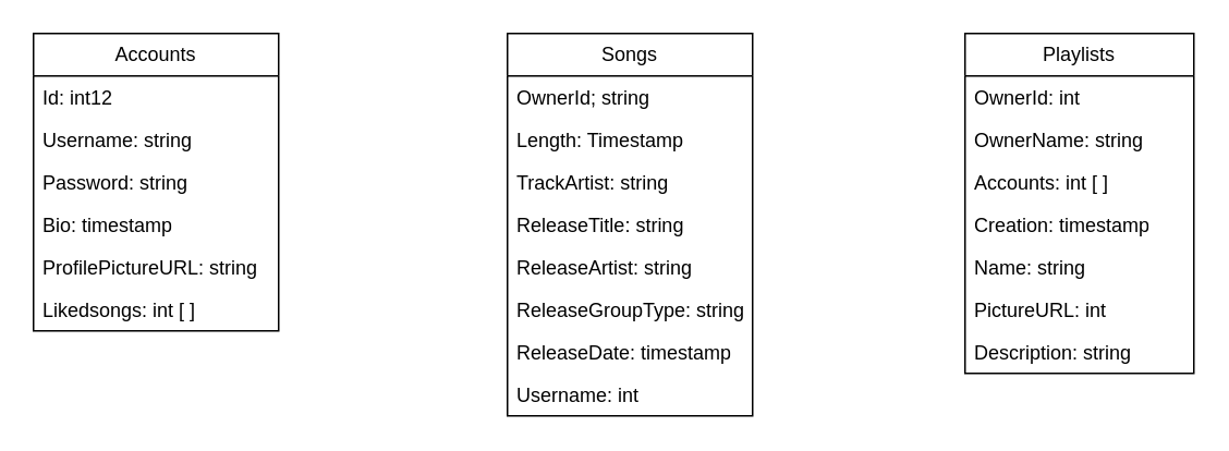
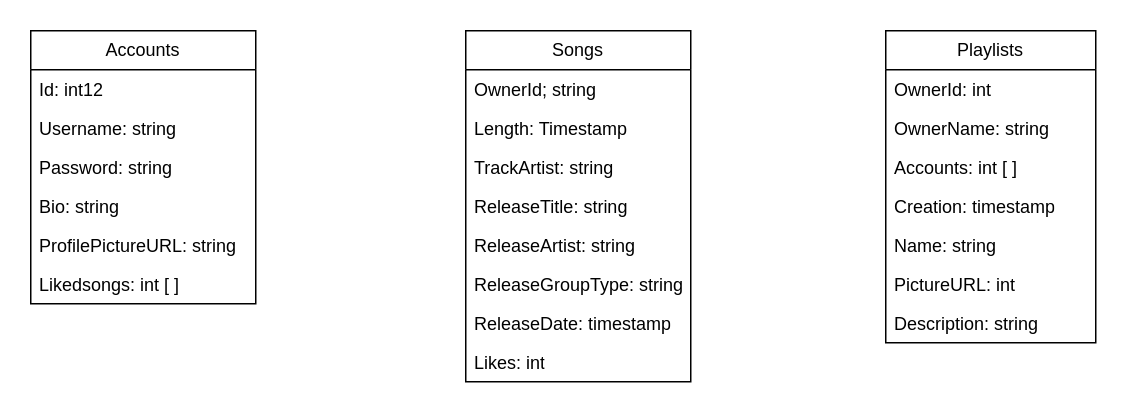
- <mxCell id="6" value="Bio: timestamp" style="text;strokeColor=none;fillColor=none;align=left;verticalAlign=top;spacingLeft=4;spacingRight=4;overflow=hidden;rotatable=0;points=[[0,0.5],[1,0.5]];portConstraint=eastwest;whiteSpace=wrap;html=1;" vertex="1" parent="2"><mxGeometry y="104" width="150" height="26" as="geometry" /></mxCell>
+ <mxCell id="6" value="Bio: string" style="text;strokeColor=none;fillColor=none;align=left;verticalAlign=top;spacingLeft=4;spacingRight=4;overflow=hidden;rotatable=0;points=[[0,0.5],[1,0.5]];portConstraint=eastwest;whiteSpace=wrap;html=1;" vertex="1" parent="2"><mxGeometry y="104" width="150" height="26" as="geometry" /></mxCell>
- <mxCell id="17" value="Username: int" style="text;strokeColor=none;fillColor=none;align=left;verticalAlign=top;spacingLeft=4;spacingRight=4;overflow=hidden;rotatable=0;points=[[0,0.5],[1,0.5]];portConstraint=eastwest;whiteSpace=wrap;html=1;" vertex="1" parent="9"><mxGeometry y="208" width="150" height="26" as="geometry" /></mxCell>
+ <mxCell id="17" value="Likes: int" style="text;strokeColor=none;fillColor=none;align=left;verticalAlign=top;spacingLeft=4;spacingRight=4;overflow=hidden;rotatable=0;points=[[0,0.5],[1,0.5]];portConstraint=eastwest;whiteSpace=wrap;html=1;" vertex="1" parent="9"><mxGeometry y="208" width="150" height="26" as="geometry" /></mxCell>
